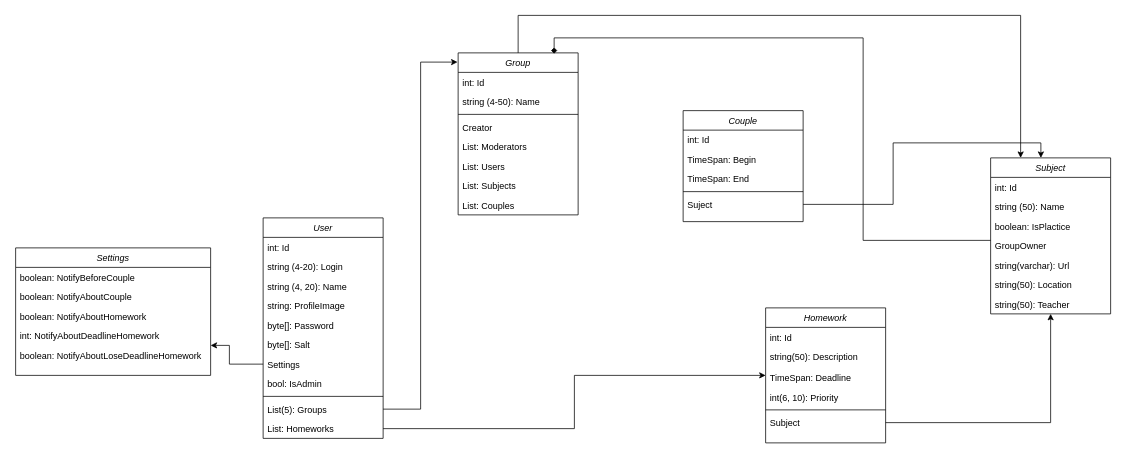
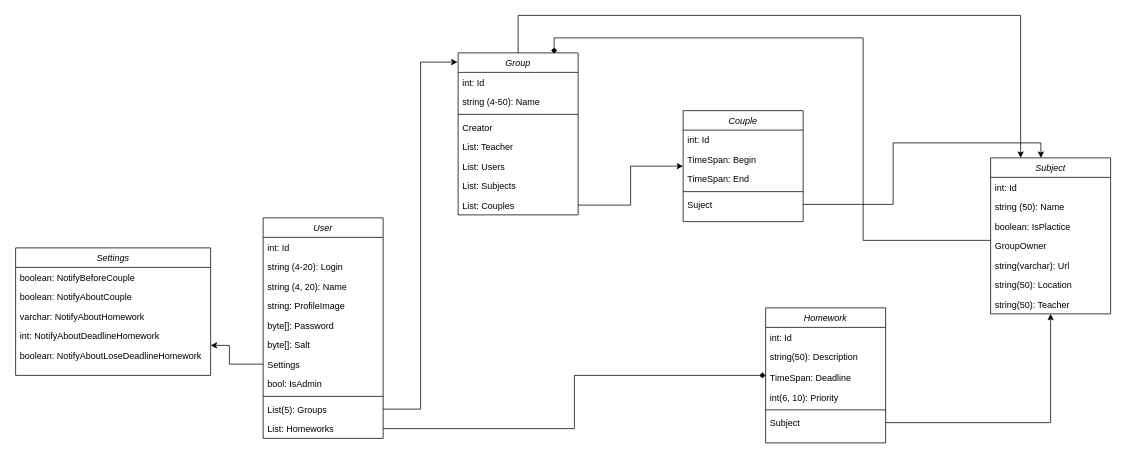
- <mxCell id="19" value="List: Moderators" style="text;align=left;verticalAlign=top;spacingLeft=4;spacingRight=4;overflow=hidden;rotatable=0;points=[[0,0.5],[1,0.5]];portConstraint=eastwest;" parent="14" vertex="1"><mxGeometry y="112" width="160" height="26" as="geometry" /></mxCell>
+ <mxCell id="19" value="List: Teacher" style="text;align=left;verticalAlign=top;spacingLeft=4;spacingRight=4;overflow=hidden;rotatable=0;points=[[0,0.5],[1,0.5]];portConstraint=eastwest;" parent="14" vertex="1"><mxGeometry y="112" width="160" height="26" as="geometry" /></mxCell>
+ <mxCell id="38" style="edgeStyle=orthogonalEdgeStyle;rounded=0;orthogonalLoop=1;jettySize=auto;html=1;" parent="1" source="22" target="32" edge="1"><mxGeometry relative="1" as="geometry" /></mxCell>
- <mxCell id="51" value="boolean: NotifyAboutHomework" style="text;align=left;verticalAlign=top;spacingLeft=4;spacingRight=4;overflow=hidden;rotatable=0;points=[[0,0.5],[1,0.5]];portConstraint=eastwest;" parent="48" vertex="1"><mxGeometry y="78" width="260" height="26" as="geometry" /></mxCell>
+ <mxCell id="51" value="varchar: NotifyAboutHomework" style="text;align=left;verticalAlign=top;spacingLeft=4;spacingRight=4;overflow=hidden;rotatable=0;points=[[0,0.5],[1,0.5]];portConstraint=eastwest;" parent="48" vertex="1"><mxGeometry y="78" width="260" height="26" as="geometry" /></mxCell>
- <mxCell id="31" style="edgeStyle=orthogonalEdgeStyle;rounded=0;orthogonalLoop=1;jettySize=auto;html=1;" parent="1" source="13" target="24" edge="1"><mxGeometry relative="1" as="geometry" /></mxCell>
+ <mxCell id="31" style="edgeStyle=orthogonalEdgeStyle;rounded=0;orthogonalLoop=1;jettySize=auto;html=1;endArrow=diamond;" parent="1" source="13" target="24" edge="1"><mxGeometry relative="1" as="geometry" /></mxCell>
